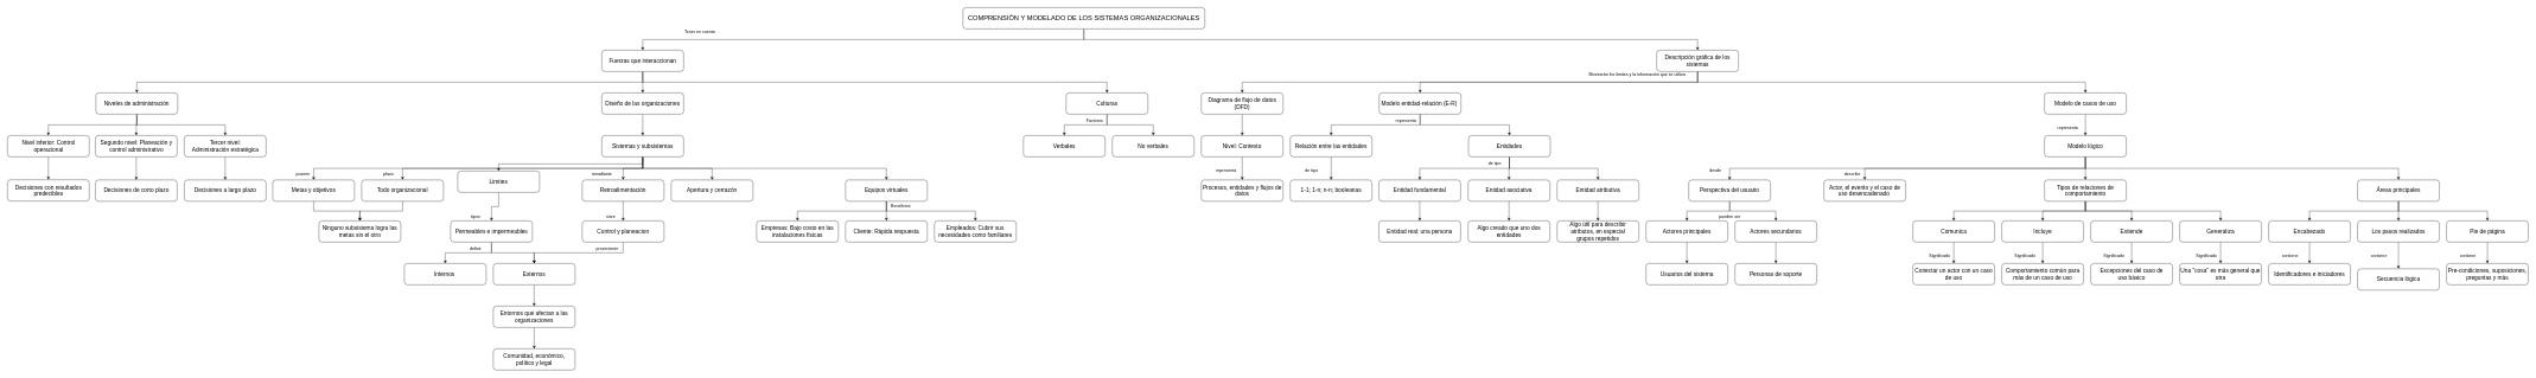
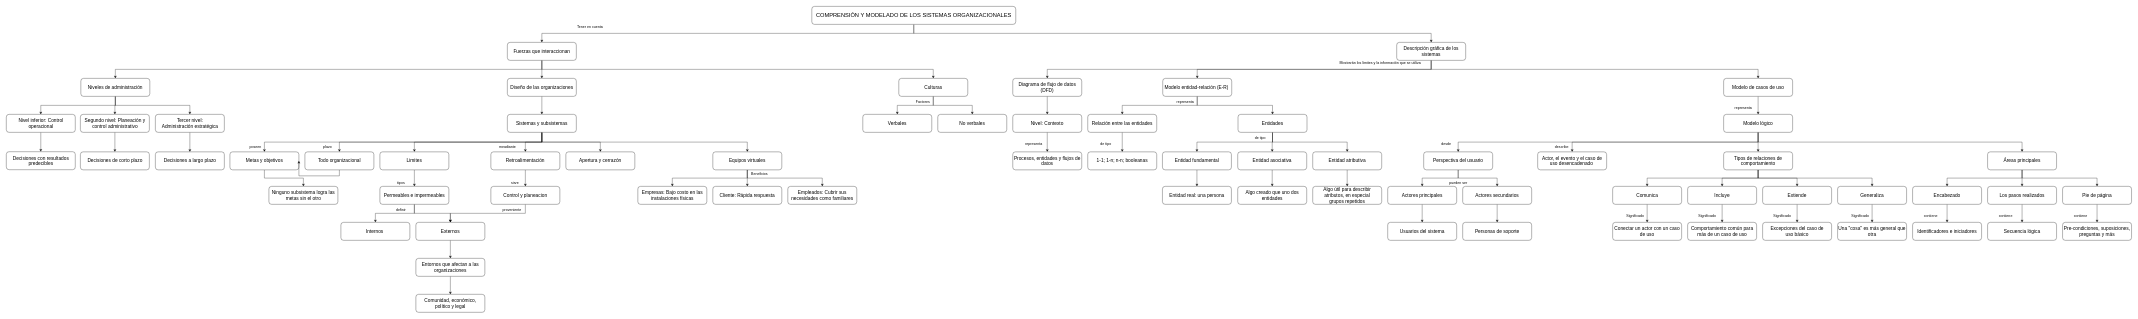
- <mxCell id="41" value="&lt;span style=&quot;font-size: 16px&quot;&gt;Limites&lt;/span&gt;" style="rounded=1;whiteSpace=wrap;html=1;" vertex="1" parent="1"><mxGeometry x="1286" y="480" width="230" height="60" as="geometry" /></mxCell>
+ <mxCell id="41" value="&lt;span style=&quot;font-size: 16px&quot;&gt;Limites&lt;/span&gt;" style="rounded=1;whiteSpace=wrap;html=1;" vertex="1" parent="1"><mxGeometry x="1266" y="505" width="230" height="60" as="geometry" /></mxCell>
- <mxCell id="37" style="edgeStyle=orthogonalEdgeStyle;rounded=0;orthogonalLoop=1;jettySize=auto;html=1;exitX=0.5;exitY=1;exitDx=0;exitDy=0;entryX=0.5;entryY=0;entryDx=0;entryDy=0;" edge="1" parent="1" source="38" target="62"><mxGeometry relative="1" as="geometry" /></mxCell>
+ <mxCell id="37" style="edgeStyle=orthogonalEdgeStyle;rounded=0;orthogonalLoop=1;jettySize=auto;html=1;exitX=0.5;exitY=1;exitDx=0;exitDy=0;" edge="1" parent="1" source="38" target="36"><mxGeometry relative="1" as="geometry" /></mxCell>
- <mxCell id="152" value="&lt;span style=&quot;font-size: 16px&quot;&gt;Secuencia lógica&lt;/span&gt;" style="rounded=1;whiteSpace=wrap;html=1;" vertex="1" parent="1"><mxGeometry x="6626" y="755" width="230" height="60" as="geometry" /></mxCell>
+ <mxCell id="152" value="&lt;span style=&quot;font-size: 16px&quot;&gt;Secuencia lógica&lt;/span&gt;" style="rounded=1;whiteSpace=wrap;html=1;" vertex="1" parent="1"><mxGeometry x="6626" y="740" width="230" height="60" as="geometry" /></mxCell>
